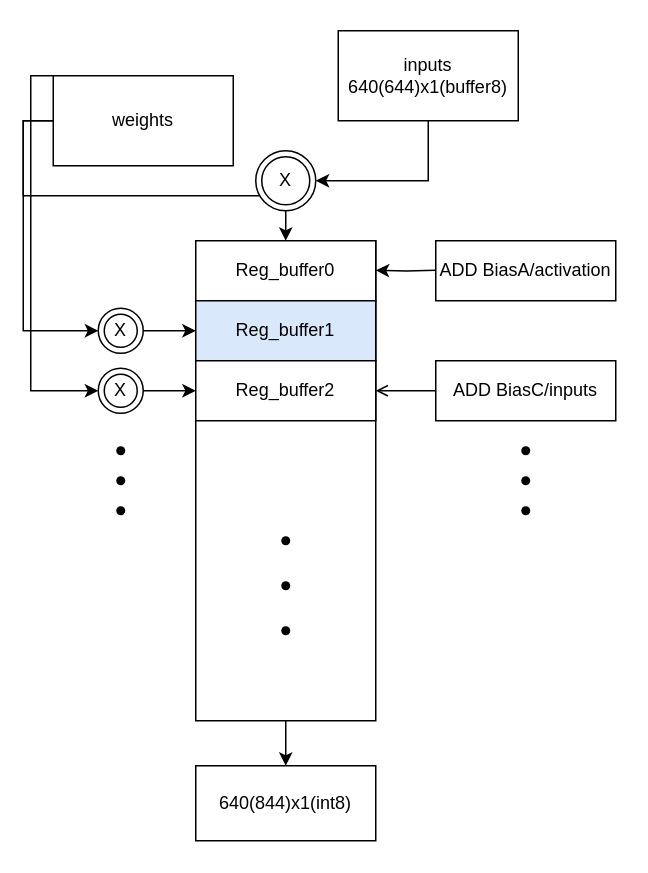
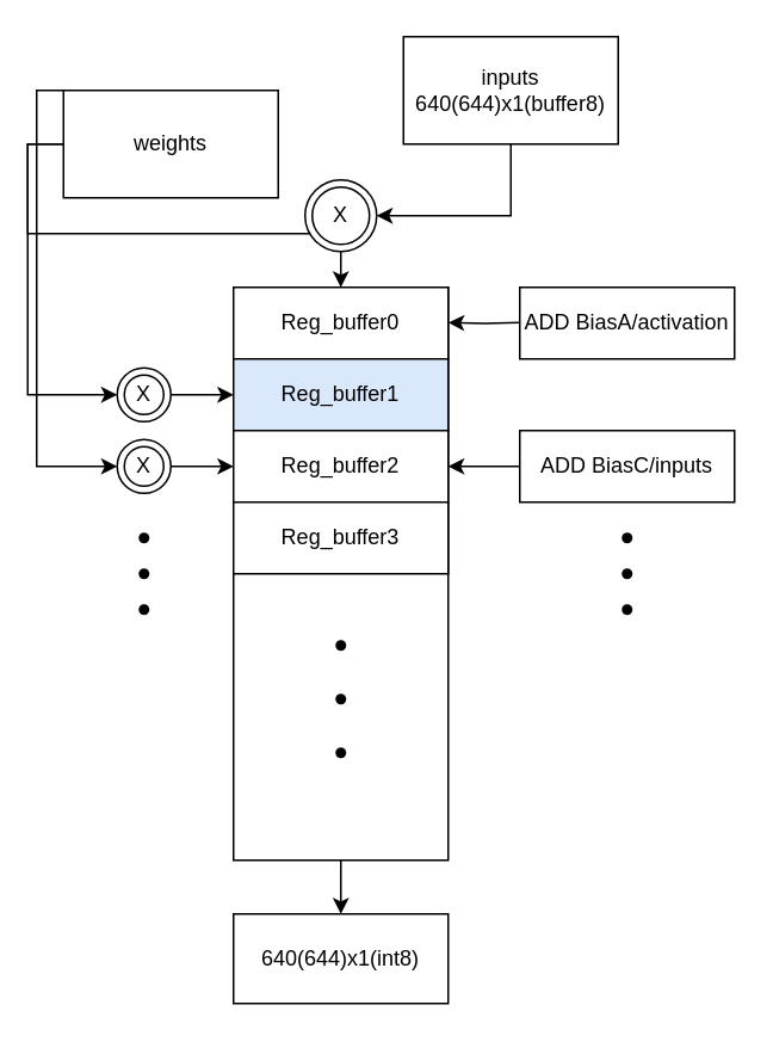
- <mxCell id="24" style="edgeStyle=orthogonalEdgeStyle;rounded=0;orthogonalLoop=1;jettySize=auto;html=1;exitX=0;exitY=0.5;exitDx=0;exitDy=0;entryX=1;entryY=0.5;entryDx=0;entryDy=0;endArrow=open;" parent="1" source="25" target="13" edge="1"><mxGeometry relative="1" as="geometry" /></mxCell>
+ <mxCell id="24" style="edgeStyle=orthogonalEdgeStyle;rounded=0;orthogonalLoop=1;jettySize=auto;html=1;exitX=0;exitY=0.5;exitDx=0;exitDy=0;entryX=1;entryY=0.5;entryDx=0;entryDy=0;" parent="1" source="25" target="13" edge="1"><mxGeometry relative="1" as="geometry" /></mxCell>
+ <mxCell id="14" value="Reg_buffer3" style="rounded=0;whiteSpace=wrap;html=1;" parent="1" vertex="1"><mxGeometry x="130" y="280" width="120" height="40" as="geometry" /></mxCell>
- <mxCell id="23" value="640(844)x1(int8)" style="rounded=0;whiteSpace=wrap;html=1;" parent="1" vertex="1"><mxGeometry x="130" y="510" width="120" height="50" as="geometry" /></mxCell>
+ <mxCell id="23" value="640(644)x1(int8)" style="rounded=0;whiteSpace=wrap;html=1;" parent="1" vertex="1"><mxGeometry x="130" y="510" width="120" height="50" as="geometry" /></mxCell>
